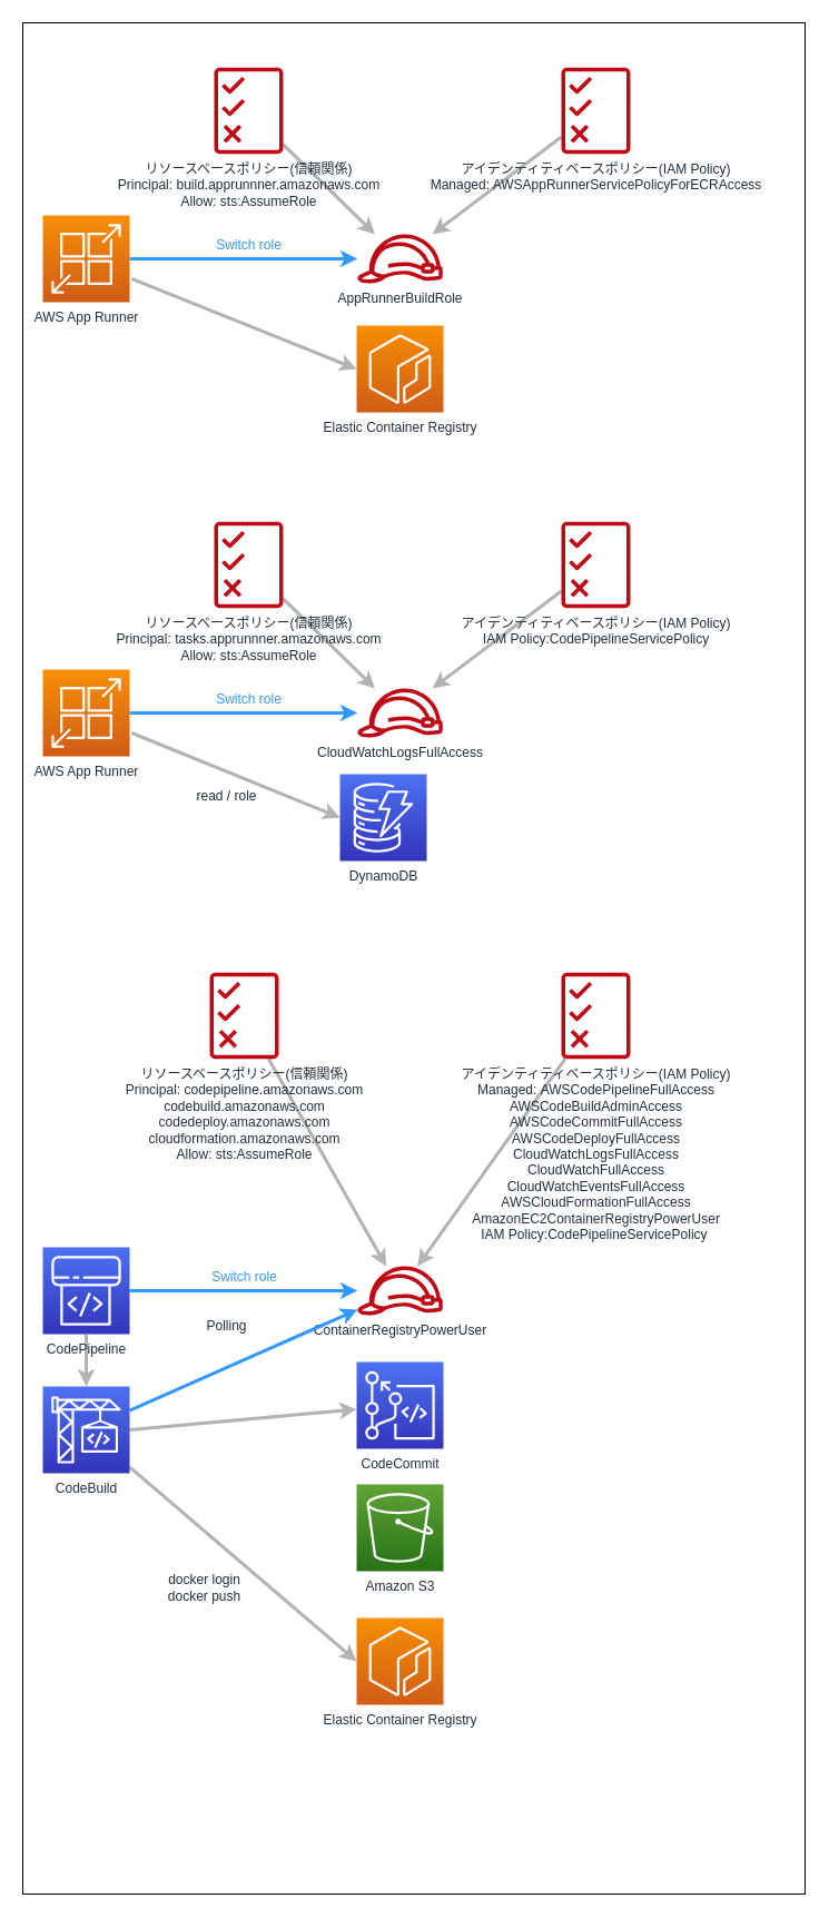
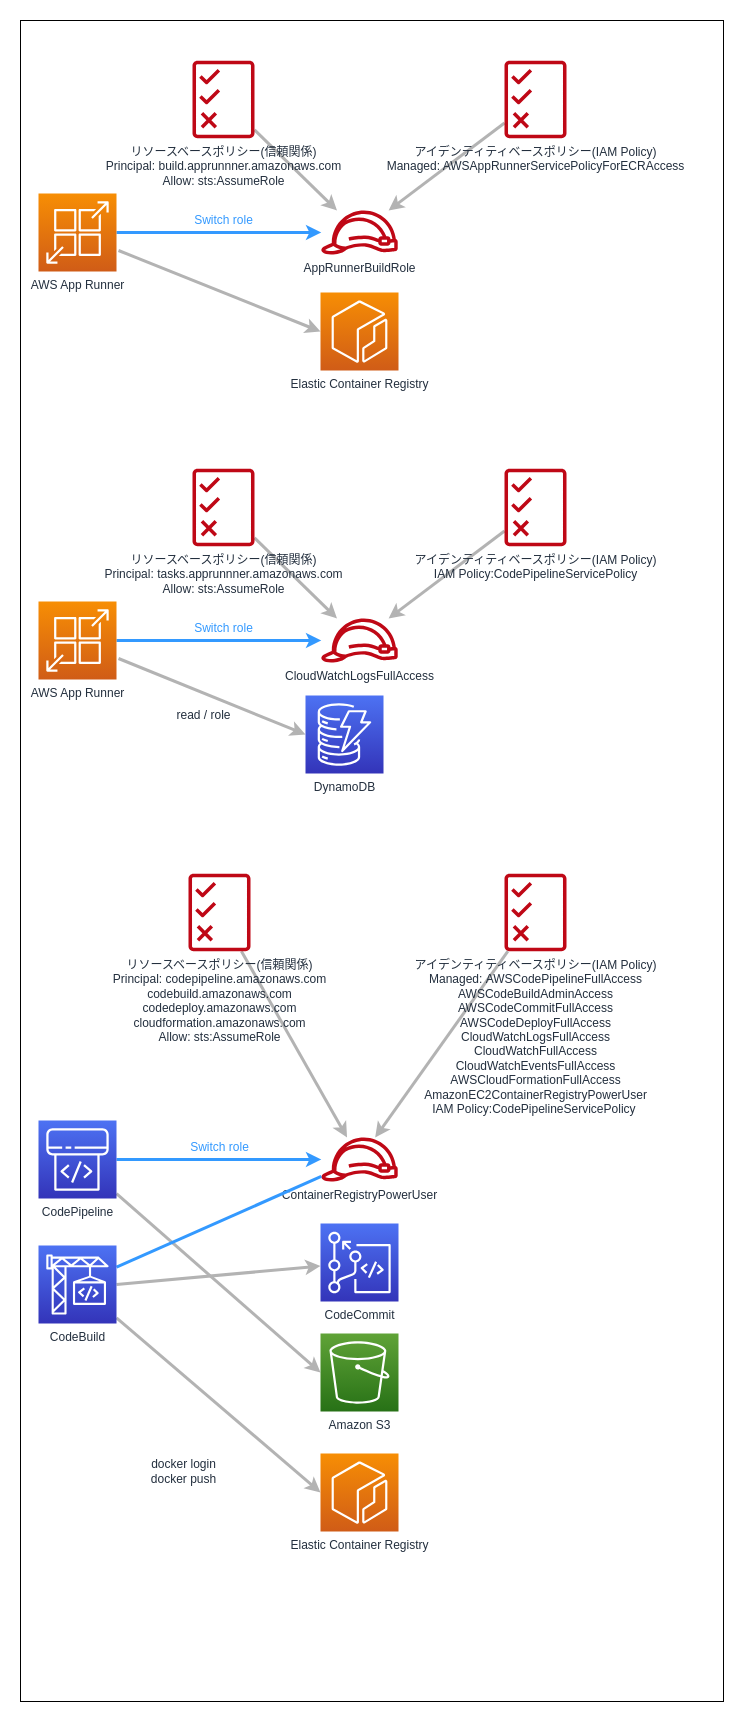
- <mxCell id="9" style="edgeStyle=none;html=1;fontColor=#232F3E;strokeColor=#3399FF;strokeWidth=3;" edge="1" parent="1" source="12" target="5"><mxGeometry relative="1" as="geometry" /></mxCell>
+ <mxCell id="9" style="edgeStyle=none;html=1;fontColor=#232F3E;strokeColor=#3399FF;strokeWidth=3;endArrow=none;" edge="1" parent="1" source="12" target="5"><mxGeometry relative="1" as="geometry" /></mxCell>
- <mxCell id="29" value="Polling" style="text;html=1;align=center;verticalAlign=middle;resizable=0;points=[];autosize=1;strokeColor=none;fillColor=none;fontColor=#232F3E;" vertex="1" parent="1"><mxGeometry x="178" y="1181" width="50" height="20" as="geometry" /></mxCell>
- <mxCell id="7" style="edgeStyle=none;html=1;fontColor=#232F3E;strokeColor=#B3B3B3;strokeWidth=3;" edge="1" parent="1" source="8" target="12"><mxGeometry relative="1" as="geometry" /></mxCell>
+ <mxCell id="7" style="edgeStyle=none;html=1;entryX=0;entryY=0.5;entryDx=0;entryDy=0;entryPerimeter=0;fontColor=#232F3E;strokeColor=#B3B3B3;strokeWidth=3;" edge="1" parent="1" source="8" target="22"><mxGeometry relative="1" as="geometry" /></mxCell>
- <mxCell id="31" value="docker login&lt;br&gt;docker push" style="text;html=1;align=center;verticalAlign=middle;resizable=0;points=[];autosize=1;strokeColor=none;fillColor=none;fontColor=#232F3E;" vertex="1" parent="1"><mxGeometry x="143" y="1411" width="80" height="30" as="geometry" /></mxCell>
+ <mxCell id="31" value="docker login&lt;br&gt;docker push" style="text;html=1;align=center;verticalAlign=middle;resizable=0;points=[];autosize=1;strokeColor=none;fillColor=none;fontColor=#232F3E;" vertex="1" parent="1"><mxGeometry x="143" y="1456" width="80" height="30" as="geometry" /></mxCell>
